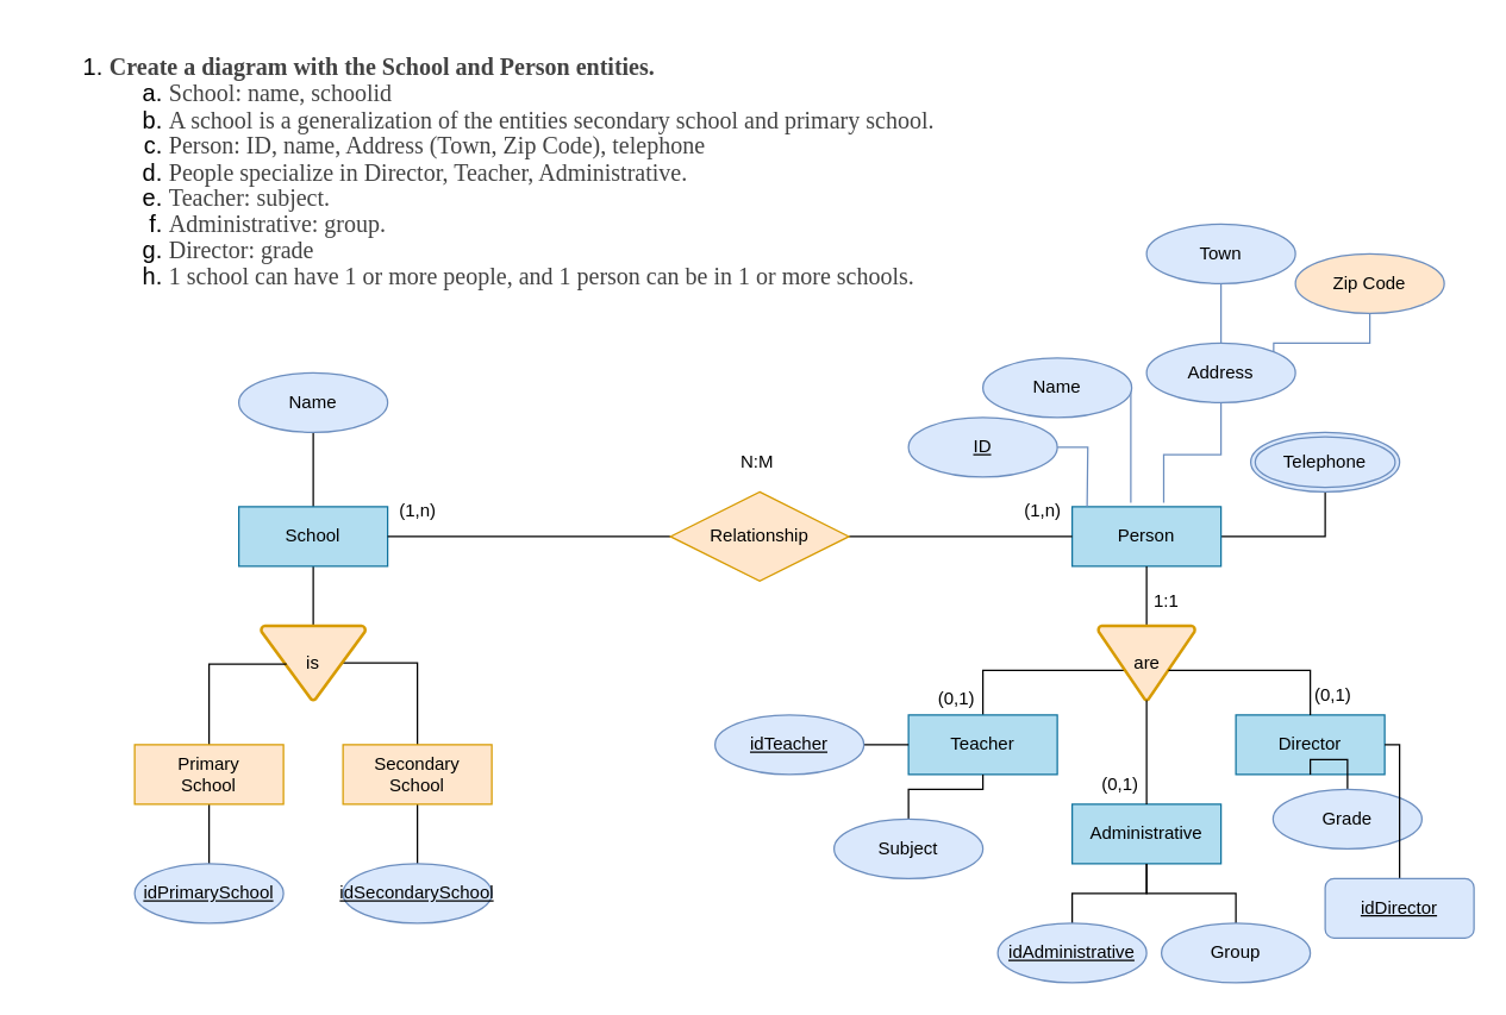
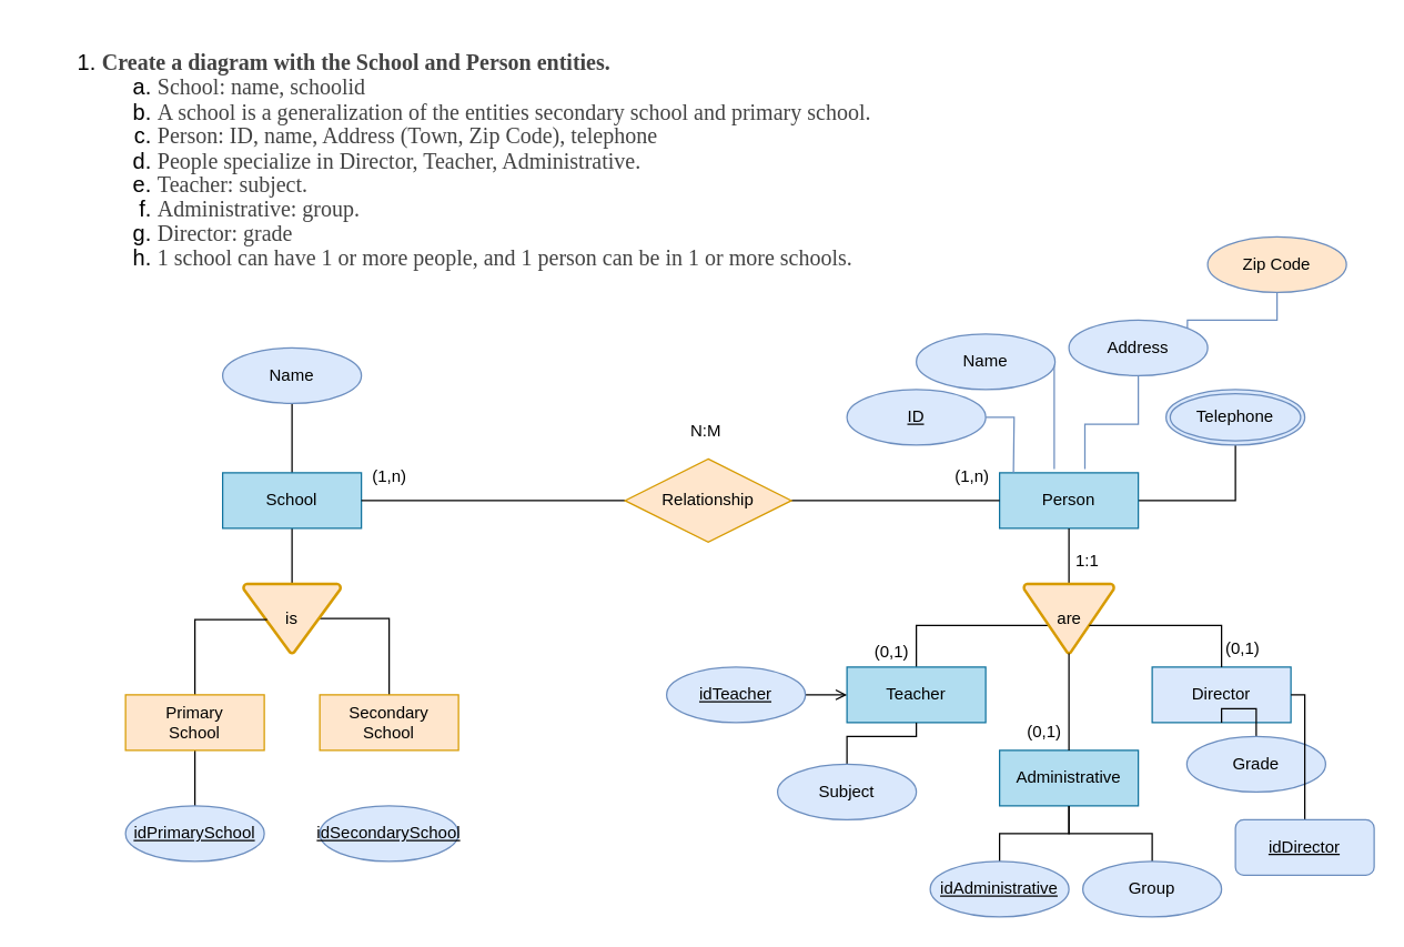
- <mxCell id="47" value="Town" style="ellipse;whiteSpace=wrap;html=1;align=center;fillColor=#dae8fc;strokeColor=#6c8ebf;" parent="1" vertex="1"><mxGeometry x="770" y="150" width="100" height="40" as="geometry" /></mxCell>
- <mxCell id="45" style="edgeStyle=orthogonalEdgeStyle;rounded=0;orthogonalLoop=1;jettySize=auto;html=1;entryX=0.5;entryY=1;entryDx=0;entryDy=0;endArrow=none;endFill=0;fillColor=#dae8fc;strokeColor=#6c8ebf;" parent="1" source="46" target="47" edge="1"><mxGeometry relative="1" as="geometry" /></mxCell>
- <mxCell id="51" value="Telephone" style="ellipse;shape=doubleEllipse;margin=3;whiteSpace=wrap;html=1;align=center;fillColor=#dae8fc;strokeColor=#6c8ebf;" parent="1" vertex="1"><mxGeometry x="840" y="290" width="100" height="40" as="geometry" /></mxCell>
+ <mxCell id="51" value="Telephone" style="ellipse;shape=doubleEllipse;margin=3;whiteSpace=wrap;html=1;align=center;fillColor=#dae8fc;strokeColor=#6c8ebf;" parent="1" vertex="1"><mxGeometry x="840" y="280" width="100" height="40" as="geometry" /></mxCell>
- <mxCell id="35" style="edgeStyle=orthogonalEdgeStyle;rounded=0;orthogonalLoop=1;jettySize=auto;html=1;entryX=0;entryY=0.5;entryDx=0;entryDy=0;endArrow=none;endFill=0;" parent="1" source="36" target="16" edge="1"><mxGeometry relative="1" as="geometry" /></mxCell>
+ <mxCell id="35" style="edgeStyle=orthogonalEdgeStyle;rounded=0;orthogonalLoop=1;jettySize=auto;html=1;entryX=0;entryY=0.5;entryDx=0;entryDy=0;endArrow=open;endFill=0;" parent="1" source="36" target="16" edge="1"><mxGeometry relative="1" as="geometry" /></mxCell>
- <mxCell id="20" value="Director" style="whiteSpace=wrap;html=1;align=center;fillColor=#b1ddf0;strokeColor=#10739e;" parent="1" vertex="1"><mxGeometry x="830" y="480" width="100" height="40" as="geometry" /></mxCell>
+ <mxCell id="20" value="Director" style="whiteSpace=wrap;html=1;align=center;fillColor=#dae8fc;strokeColor=#10739e;" parent="1" vertex="1"><mxGeometry x="830" y="480" width="100" height="40" as="geometry" /></mxCell>
- <mxCell id="13" value="" style="edgeStyle=orthogonalEdgeStyle;rounded=0;orthogonalLoop=1;jettySize=auto;html=1;endArrow=none;endFill=0;" parent="1" source="14" target="28" edge="1"><mxGeometry relative="1" as="geometry" /></mxCell>
